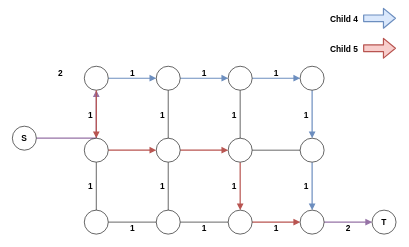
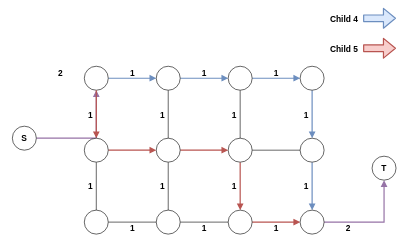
- <mxCell id="25" value="&lt;b&gt;&lt;font style=&quot;font-size: 14px&quot;&gt;T&lt;/font&gt;&lt;/b&gt;" style="ellipse;whiteSpace=wrap;html=1;aspect=fixed;" vertex="1" parent="1"><mxGeometry x="620" y="350" width="40" height="40" as="geometry" /></mxCell>
+ <mxCell id="25" value="&lt;b&gt;&lt;font style=&quot;font-size: 14px&quot;&gt;T&lt;/font&gt;&lt;/b&gt;" style="ellipse;whiteSpace=wrap;html=1;aspect=fixed;" vertex="1" parent="1"><mxGeometry x="620" y="260" width="40" height="40" as="geometry" /></mxCell>
